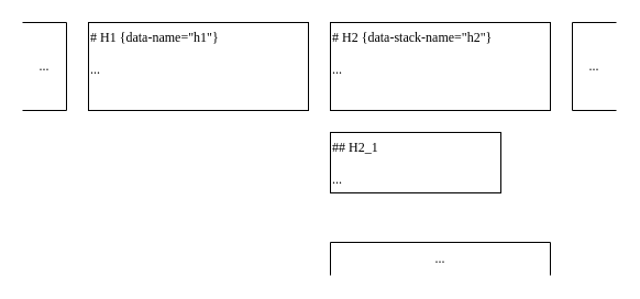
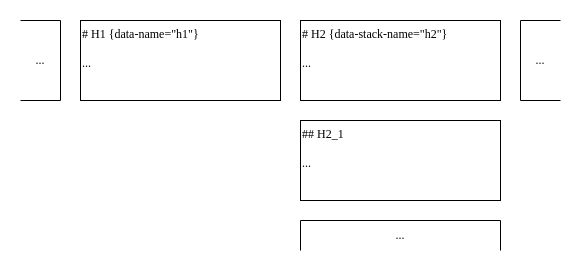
- <mxCell id="4" value="&lt;font style=&quot;font-size: 12px;&quot;&gt;## H2_1&lt;br&gt;&lt;br&gt;...&lt;br&gt;&lt;/font&gt;" style="rounded=0;whiteSpace=wrap;html=1;align=left;verticalAlign=top;fontSize=10;fontFamily=mono;" parent="1" vertex="1"><mxGeometry x="300" y="120" width="155" height="55" as="geometry" /></mxCell>
+ <mxCell id="4" value="&lt;font style=&quot;font-size: 12px;&quot;&gt;## H2_1&lt;br&gt;&lt;br&gt;...&lt;br&gt;&lt;/font&gt;" style="rounded=0;whiteSpace=wrap;html=1;align=left;verticalAlign=top;fontSize=10;fontFamily=mono;" parent="1" vertex="1"><mxGeometry x="300" y="120" width="200" height="80" as="geometry" /></mxCell>
